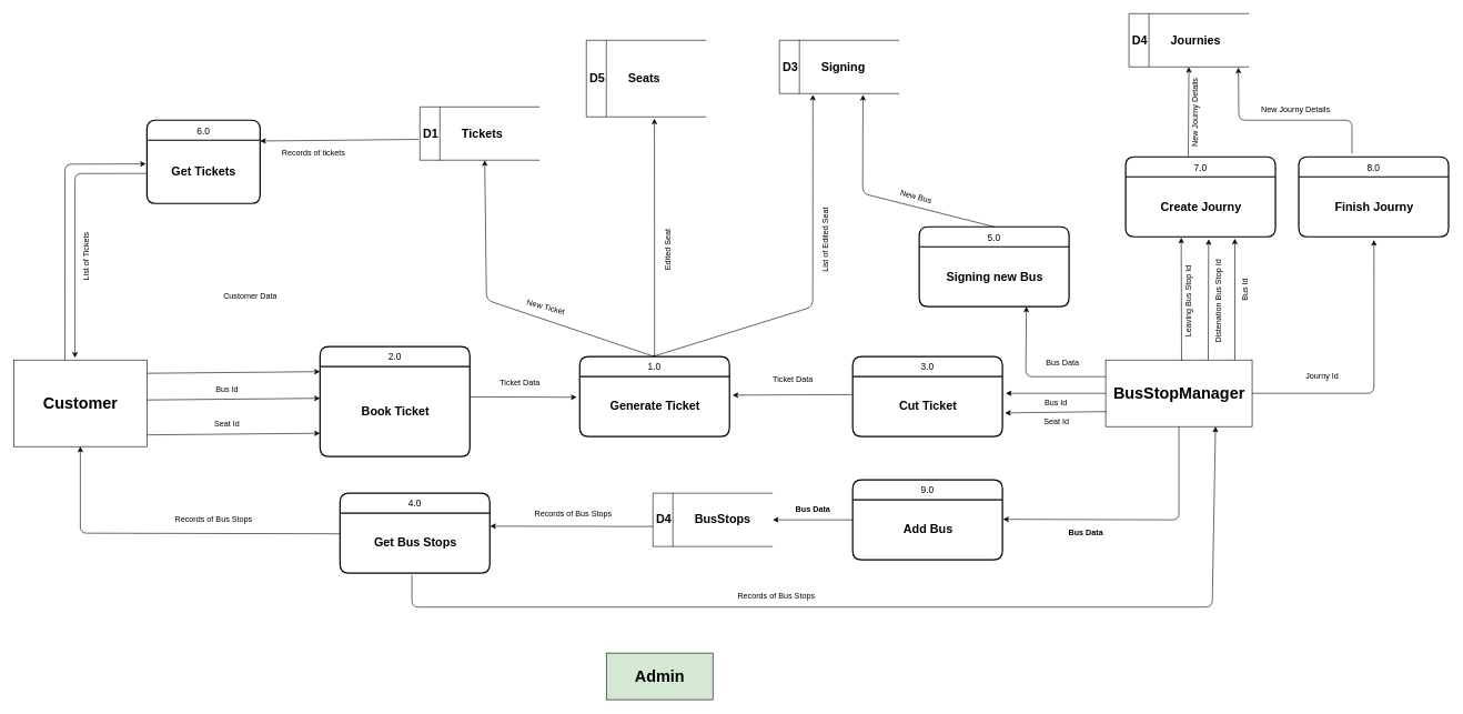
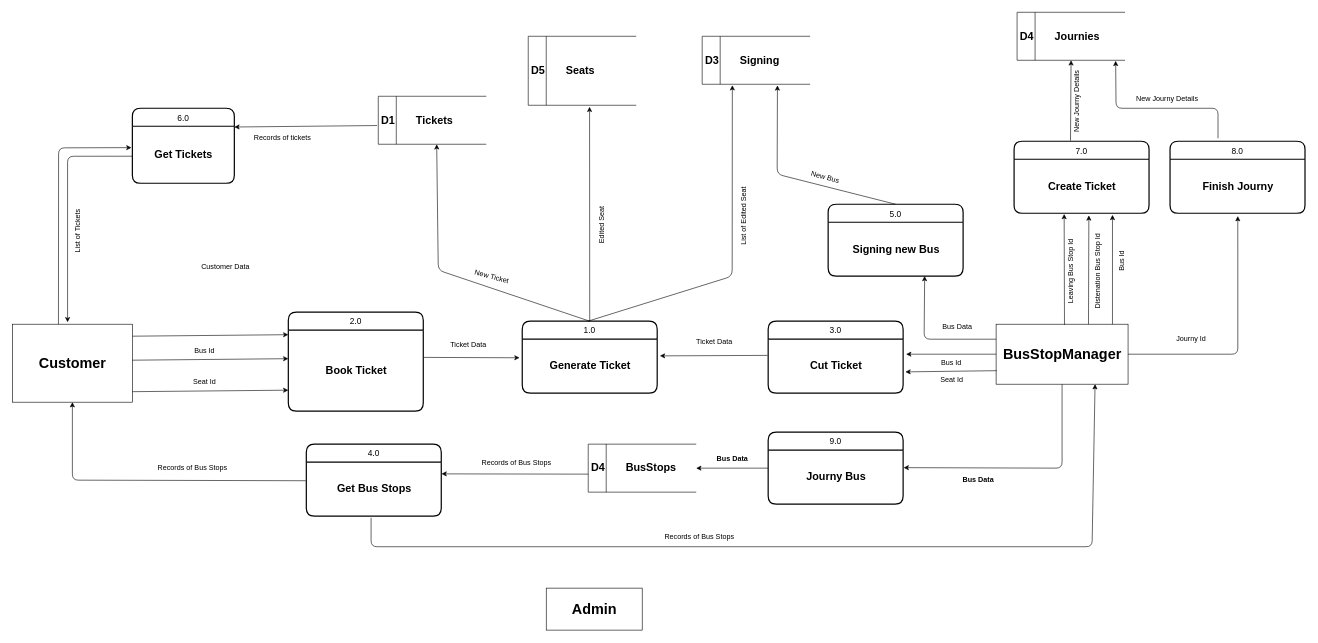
- <mxCell id="54" value="&lt;b&gt;&lt;font style=&quot;font-size: 18px;&quot;&gt;Create Journy&lt;/font&gt;&lt;/b&gt;" style="text;html=1;align=center;verticalAlign=middle;resizable=0;points=[];autosize=1;strokeColor=none;fillColor=none;" vertex="1" parent="53"><mxGeometry y="30" width="225" height="90" as="geometry" /></mxCell>
+ <mxCell id="54" value="&lt;b&gt;&lt;font style=&quot;font-size: 18px;&quot;&gt;Create Ticket&lt;/font&gt;&lt;/b&gt;" style="text;html=1;align=center;verticalAlign=middle;resizable=0;points=[];autosize=1;strokeColor=none;fillColor=none;" vertex="1" parent="53"><mxGeometry y="30" width="225" height="90" as="geometry" /></mxCell>
- <mxCell id="16" value="&lt;b&gt;&lt;font style=&quot;font-size: 18px;&quot;&gt;Add Bus&lt;/font&gt;&lt;/b&gt;" style="text;html=1;align=center;verticalAlign=middle;resizable=0;points=[];autosize=1;strokeColor=none;fillColor=none;" vertex="1" parent="15"><mxGeometry y="30" width="225" height="90" as="geometry" /></mxCell>
+ <mxCell id="16" value="&lt;b&gt;&lt;font style=&quot;font-size: 18px;&quot;&gt;Journy Bus&lt;/font&gt;&lt;/b&gt;" style="text;html=1;align=center;verticalAlign=middle;resizable=0;points=[];autosize=1;strokeColor=none;fillColor=none;" vertex="1" parent="15"><mxGeometry y="30" width="225" height="90" as="geometry" /></mxCell>
- <mxCell id="5" value="&lt;font style=&quot;font-size: 24px;&quot;&gt;&lt;b&gt;Admin&lt;/b&gt;&lt;/font&gt;" style="html=1;fillColor=#d5e8d4;" parent="1" vertex="1"><mxGeometry x="910" y="980" width="160" height="70" as="geometry" /></mxCell>
+ <mxCell id="5" value="&lt;font style=&quot;font-size: 24px;&quot;&gt;&lt;b&gt;Admin&lt;/b&gt;&lt;/font&gt;" style="html=1;" parent="1" vertex="1"><mxGeometry x="910" y="980" width="160" height="70" as="geometry" /></mxCell>
